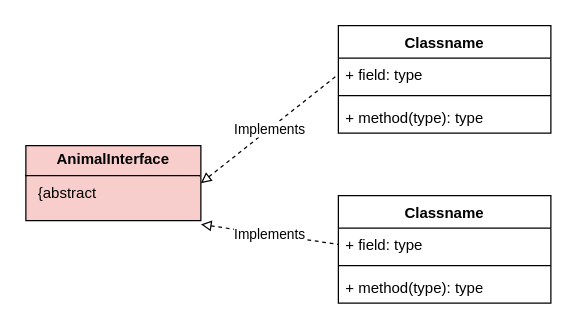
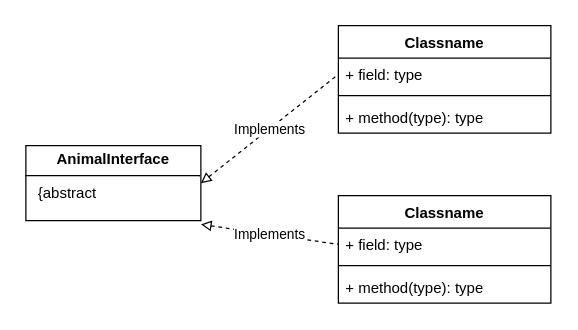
- <mxCell id="12" value="&lt;p style=&quot;margin:0px;margin-top:4px;text-align:center;&quot;&gt;&lt;b&gt;AnimalInterface&lt;/b&gt;&lt;/p&gt;&lt;hr size=&quot;1&quot; style=&quot;border-style:solid;&quot;&gt;&lt;div style=&quot;height:2px;&quot;&gt;&amp;nbsp; &amp;nbsp;{abstract&lt;/div&gt;" style="verticalAlign=top;align=left;overflow=fill;html=1;whiteSpace=wrap;fillColor=#f8cecc;" vertex="1" parent="1"><mxGeometry x="20" y="116" width="140" height="60" as="geometry" /></mxCell>
+ <mxCell id="12" value="&lt;p style=&quot;margin:0px;margin-top:4px;text-align:center;&quot;&gt;&lt;b&gt;AnimalInterface&lt;/b&gt;&lt;/p&gt;&lt;hr size=&quot;1&quot; style=&quot;border-style:solid;&quot;&gt;&lt;div style=&quot;height:2px;&quot;&gt;&amp;nbsp; &amp;nbsp;{abstract&lt;/div&gt;" style="verticalAlign=top;align=left;overflow=fill;html=1;whiteSpace=wrap;" vertex="1" parent="1"><mxGeometry x="20" y="116" width="140" height="60" as="geometry" /></mxCell>
